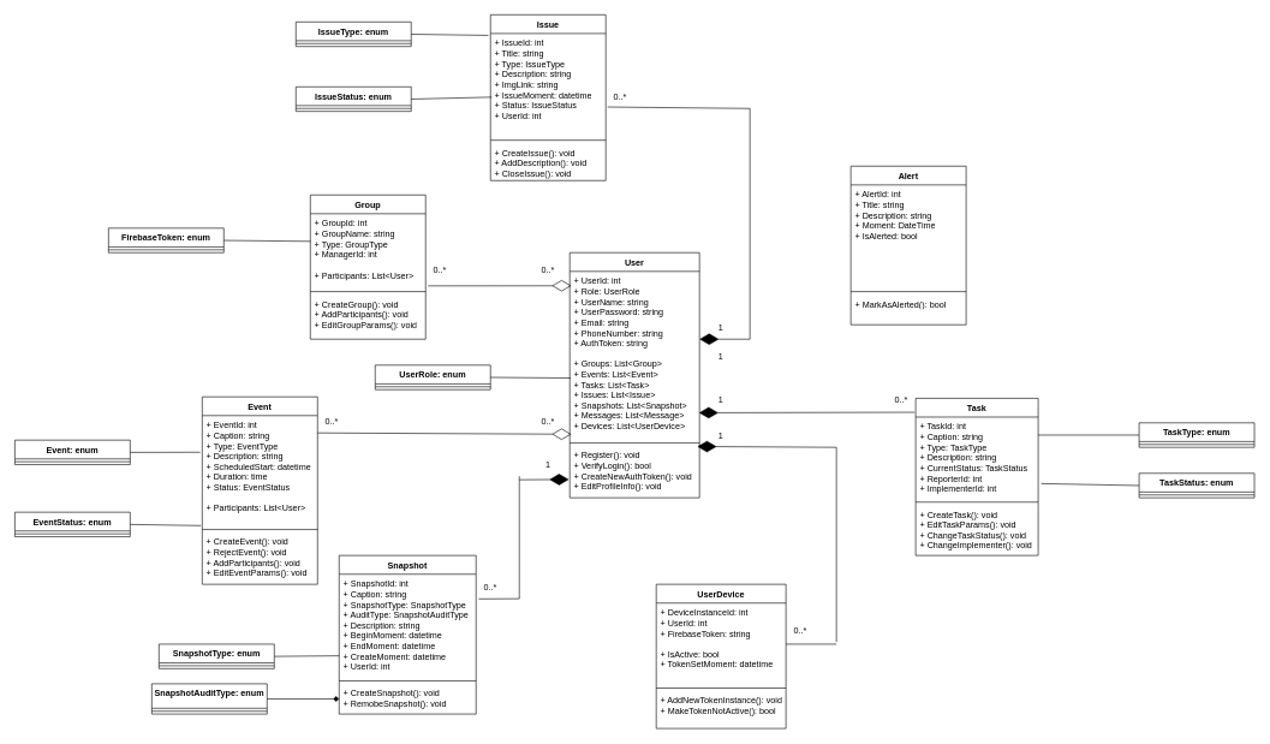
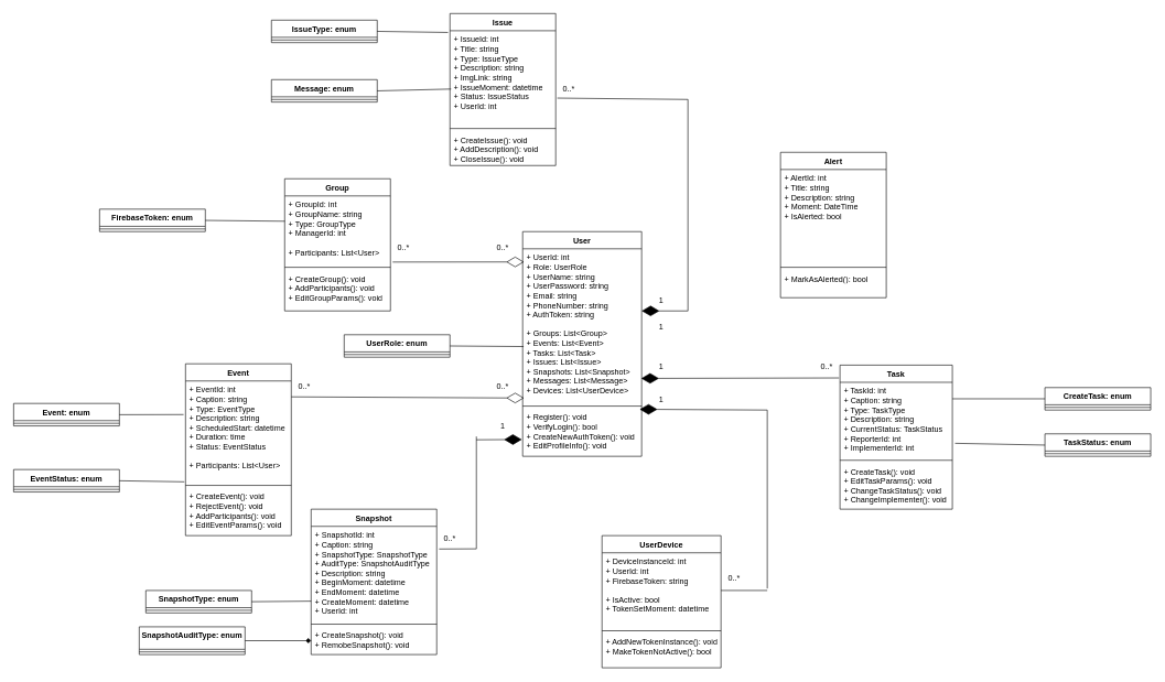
- <mxCell id="65" value="IssueStatus: enum" style="swimlane;fontStyle=1;align=center;verticalAlign=top;childLayout=stackLayout;horizontal=1;startSize=26;horizontalStack=0;resizeParent=1;resizeParentMax=0;resizeLast=0;collapsible=1;marginBottom=0;whiteSpace=wrap;html=1;" parent="1" vertex="1"><mxGeometry x="410" y="120" width="160" height="34" as="geometry" /></mxCell>
+ <mxCell id="65" value="Message: enum" style="swimlane;fontStyle=1;align=center;verticalAlign=top;childLayout=stackLayout;horizontal=1;startSize=26;horizontalStack=0;resizeParent=1;resizeParentMax=0;resizeLast=0;collapsible=1;marginBottom=0;whiteSpace=wrap;html=1;" parent="1" vertex="1"><mxGeometry x="410" y="120" width="160" height="34" as="geometry" /></mxCell>
- <mxCell id="67" value="TaskType: enum" style="swimlane;fontStyle=1;align=center;verticalAlign=top;childLayout=stackLayout;horizontal=1;startSize=26;horizontalStack=0;resizeParent=1;resizeParentMax=0;resizeLast=0;collapsible=1;marginBottom=0;whiteSpace=wrap;html=1;" parent="1" vertex="1"><mxGeometry x="1580" y="586" width="160" height="34" as="geometry" /></mxCell>
+ <mxCell id="67" value="CreateTask: enum" style="swimlane;fontStyle=1;align=center;verticalAlign=top;childLayout=stackLayout;horizontal=1;startSize=26;horizontalStack=0;resizeParent=1;resizeParentMax=0;resizeLast=0;collapsible=1;marginBottom=0;whiteSpace=wrap;html=1;" parent="1" vertex="1"><mxGeometry x="1580" y="586" width="160" height="34" as="geometry" /></mxCell>
